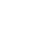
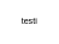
+ <mxCell id="2" value="testi" style="text;html=1;align=center;verticalAlign=middle;resizable=0;points=[];autosize=1;strokeColor=none;fillColor=none;" vertex="1" parent="1"><mxGeometry x="20" y="20" width="40" height="20" as="geometry" /></mxCell>
